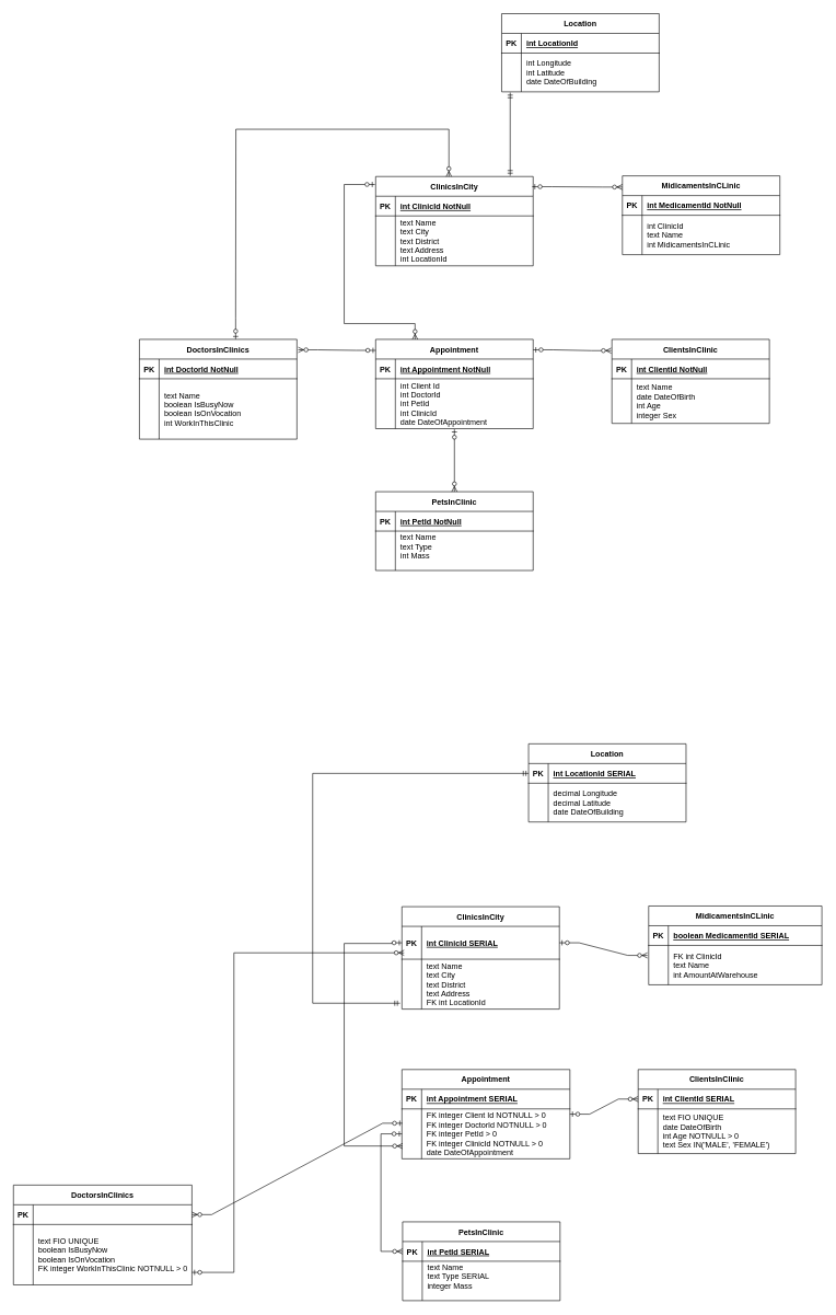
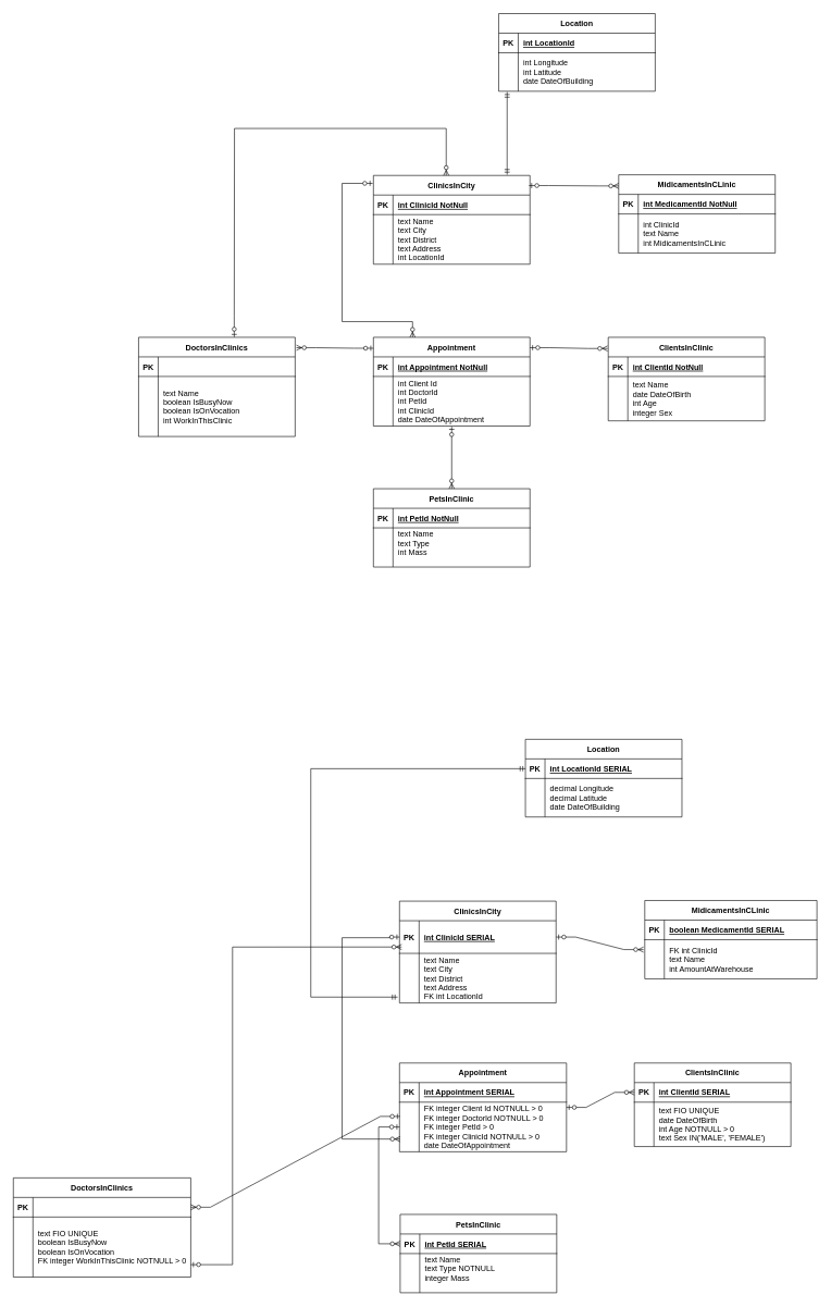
- <mxCell id="5" value="int DoctorId NotNull" style="shape=partialRectangle;overflow=hidden;connectable=0;fillColor=none;top=0;left=0;bottom=0;right=0;align=left;spacingLeft=6;fontStyle=5;" parent="3" vertex="1"><mxGeometry x="30" width="210" height="30" as="geometry"><mxRectangle width="210" height="30" as="alternateBounds" /></mxGeometry></mxCell>
- <mxCell id="77" value="text Name &#10;text Type SERIAL&#10;integer Mass &#10;" style="shape=partialRectangle;overflow=hidden;connectable=0;fillColor=none;top=0;left=0;bottom=0;right=0;align=left;spacingLeft=6;" vertex="1" parent="75"><mxGeometry x="30" width="210" height="60" as="geometry"><mxRectangle width="210" height="60" as="alternateBounds" /></mxGeometry></mxCell>
+ <mxCell id="77" value="text Name &#10;text Type NOTNULL&#10;integer Mass &#10;" style="shape=partialRectangle;overflow=hidden;connectable=0;fillColor=none;top=0;left=0;bottom=0;right=0;align=left;spacingLeft=6;" vertex="1" parent="75"><mxGeometry x="30" width="210" height="60" as="geometry"><mxRectangle width="210" height="60" as="alternateBounds" /></mxGeometry></mxCell>
